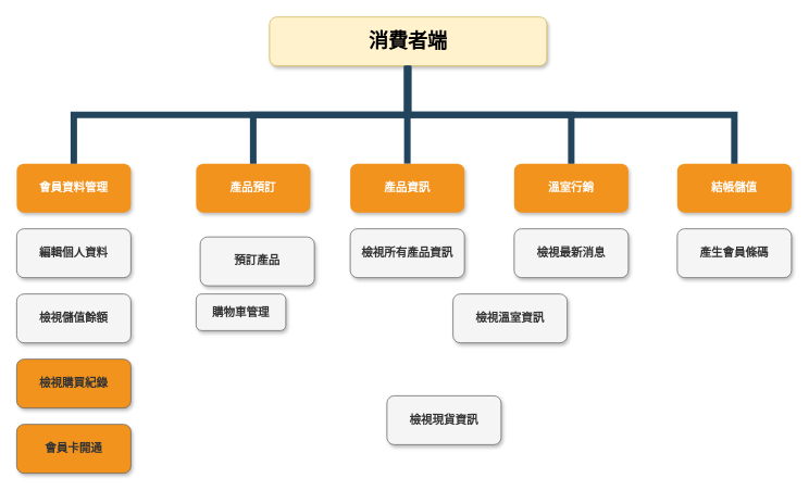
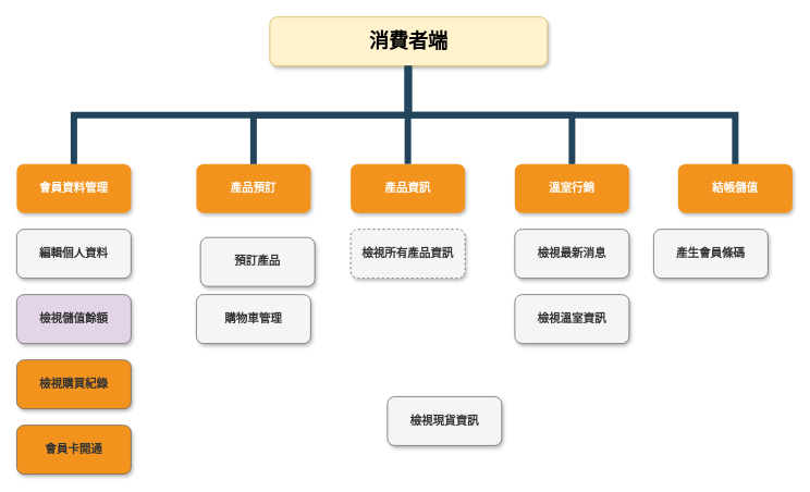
- <mxCell id="14" value="檢視所有產品資訊" style="whiteSpace=wrap;rounded=1;fillColor=#f5f5f5;strokeColor=#666666;shadow=1;fontColor=#333333;fontStyle=1;fontSize=14;fontFamily=Noto Sans TC;" parent="1" vertex="1"><mxGeometry x="429" y="280" width="140" height="60" as="geometry" /></mxCell>
+ <mxCell id="14" value="檢視所有產品資訊" style="whiteSpace=wrap;rounded=1;fillColor=#f5f5f5;strokeColor=#666666;shadow=1;fontColor=#333333;fontStyle=1;fontSize=14;fontFamily=Noto Sans TC;dashed=1;" parent="1" vertex="1"><mxGeometry x="429" y="280" width="140" height="60" as="geometry" /></mxCell>
- <mxCell id="19" value="產生會員條碼" style="whiteSpace=wrap;rounded=1;fillColor=#f5f5f5;strokeColor=#666666;shadow=1;fontColor=#333333;fontStyle=1;fontSize=14;fontFamily=Noto Sans TC;" parent="1" vertex="1"><mxGeometry x="830" y="280" width="140" height="60" as="geometry" /></mxCell>
+ <mxCell id="19" value="產生會員條碼" style="whiteSpace=wrap;rounded=1;fillColor=#f5f5f5;strokeColor=#666666;shadow=1;fontColor=#333333;fontStyle=1;fontSize=14;fontFamily=Noto Sans TC;" parent="1" vertex="1"><mxGeometry x="800" y="280" width="140" height="60" as="geometry" /></mxCell>
- <mxCell id="23" value="購物車管理" style="whiteSpace=wrap;rounded=1;fillColor=#f5f5f5;strokeColor=#666666;shadow=1;fontColor=#333333;fontStyle=1;fontSize=14;fontFamily=Noto Sans TC;" vertex="1" parent="1"><mxGeometry x="240" y="360" width="110" height="45" as="geometry" /></mxCell>
+ <mxCell id="23" value="購物車管理" style="whiteSpace=wrap;rounded=1;fillColor=#f5f5f5;strokeColor=#666666;shadow=1;fontColor=#333333;fontStyle=1;fontSize=14;fontFamily=Noto Sans TC;" vertex="1" parent="1"><mxGeometry x="240" y="360" width="140" height="60" as="geometry" /></mxCell>
- <mxCell id="12" value="檢視儲值餘額" style="whiteSpace=wrap;rounded=1;fillColor=#f5f5f5;strokeColor=#666666;shadow=1;fontColor=#333333;fontStyle=1;fontSize=14;fontFamily=Noto Sans TC;" parent="1" vertex="1"><mxGeometry x="20" y="360" width="140" height="60" as="geometry" /></mxCell>
+ <mxCell id="12" value="檢視儲值餘額" style="whiteSpace=wrap;rounded=1;fillColor=#e1d5e7;strokeColor=#666666;shadow=1;fontColor=#333333;fontStyle=1;fontSize=14;fontFamily=Noto Sans TC;" parent="1" vertex="1"><mxGeometry x="20" y="360" width="140" height="60" as="geometry" /></mxCell>
- <mxCell id="21" value="檢視溫室資訊" style="whiteSpace=wrap;rounded=1;fillColor=#f5f5f5;strokeColor=#666666;shadow=1;fontColor=#333333;fontStyle=1;fontSize=14;fontFamily=Noto Sans TC;" parent="1" vertex="1"><mxGeometry x="555" y="360" width="140" height="60" as="geometry" /></mxCell>
+ <mxCell id="21" value="檢視溫室資訊" style="whiteSpace=wrap;rounded=1;fillColor=#f5f5f5;strokeColor=#666666;shadow=1;fontColor=#333333;fontStyle=1;fontSize=14;fontFamily=Noto Sans TC;" parent="1" vertex="1"><mxGeometry x="630" y="360" width="140" height="60" as="geometry" /></mxCell>
